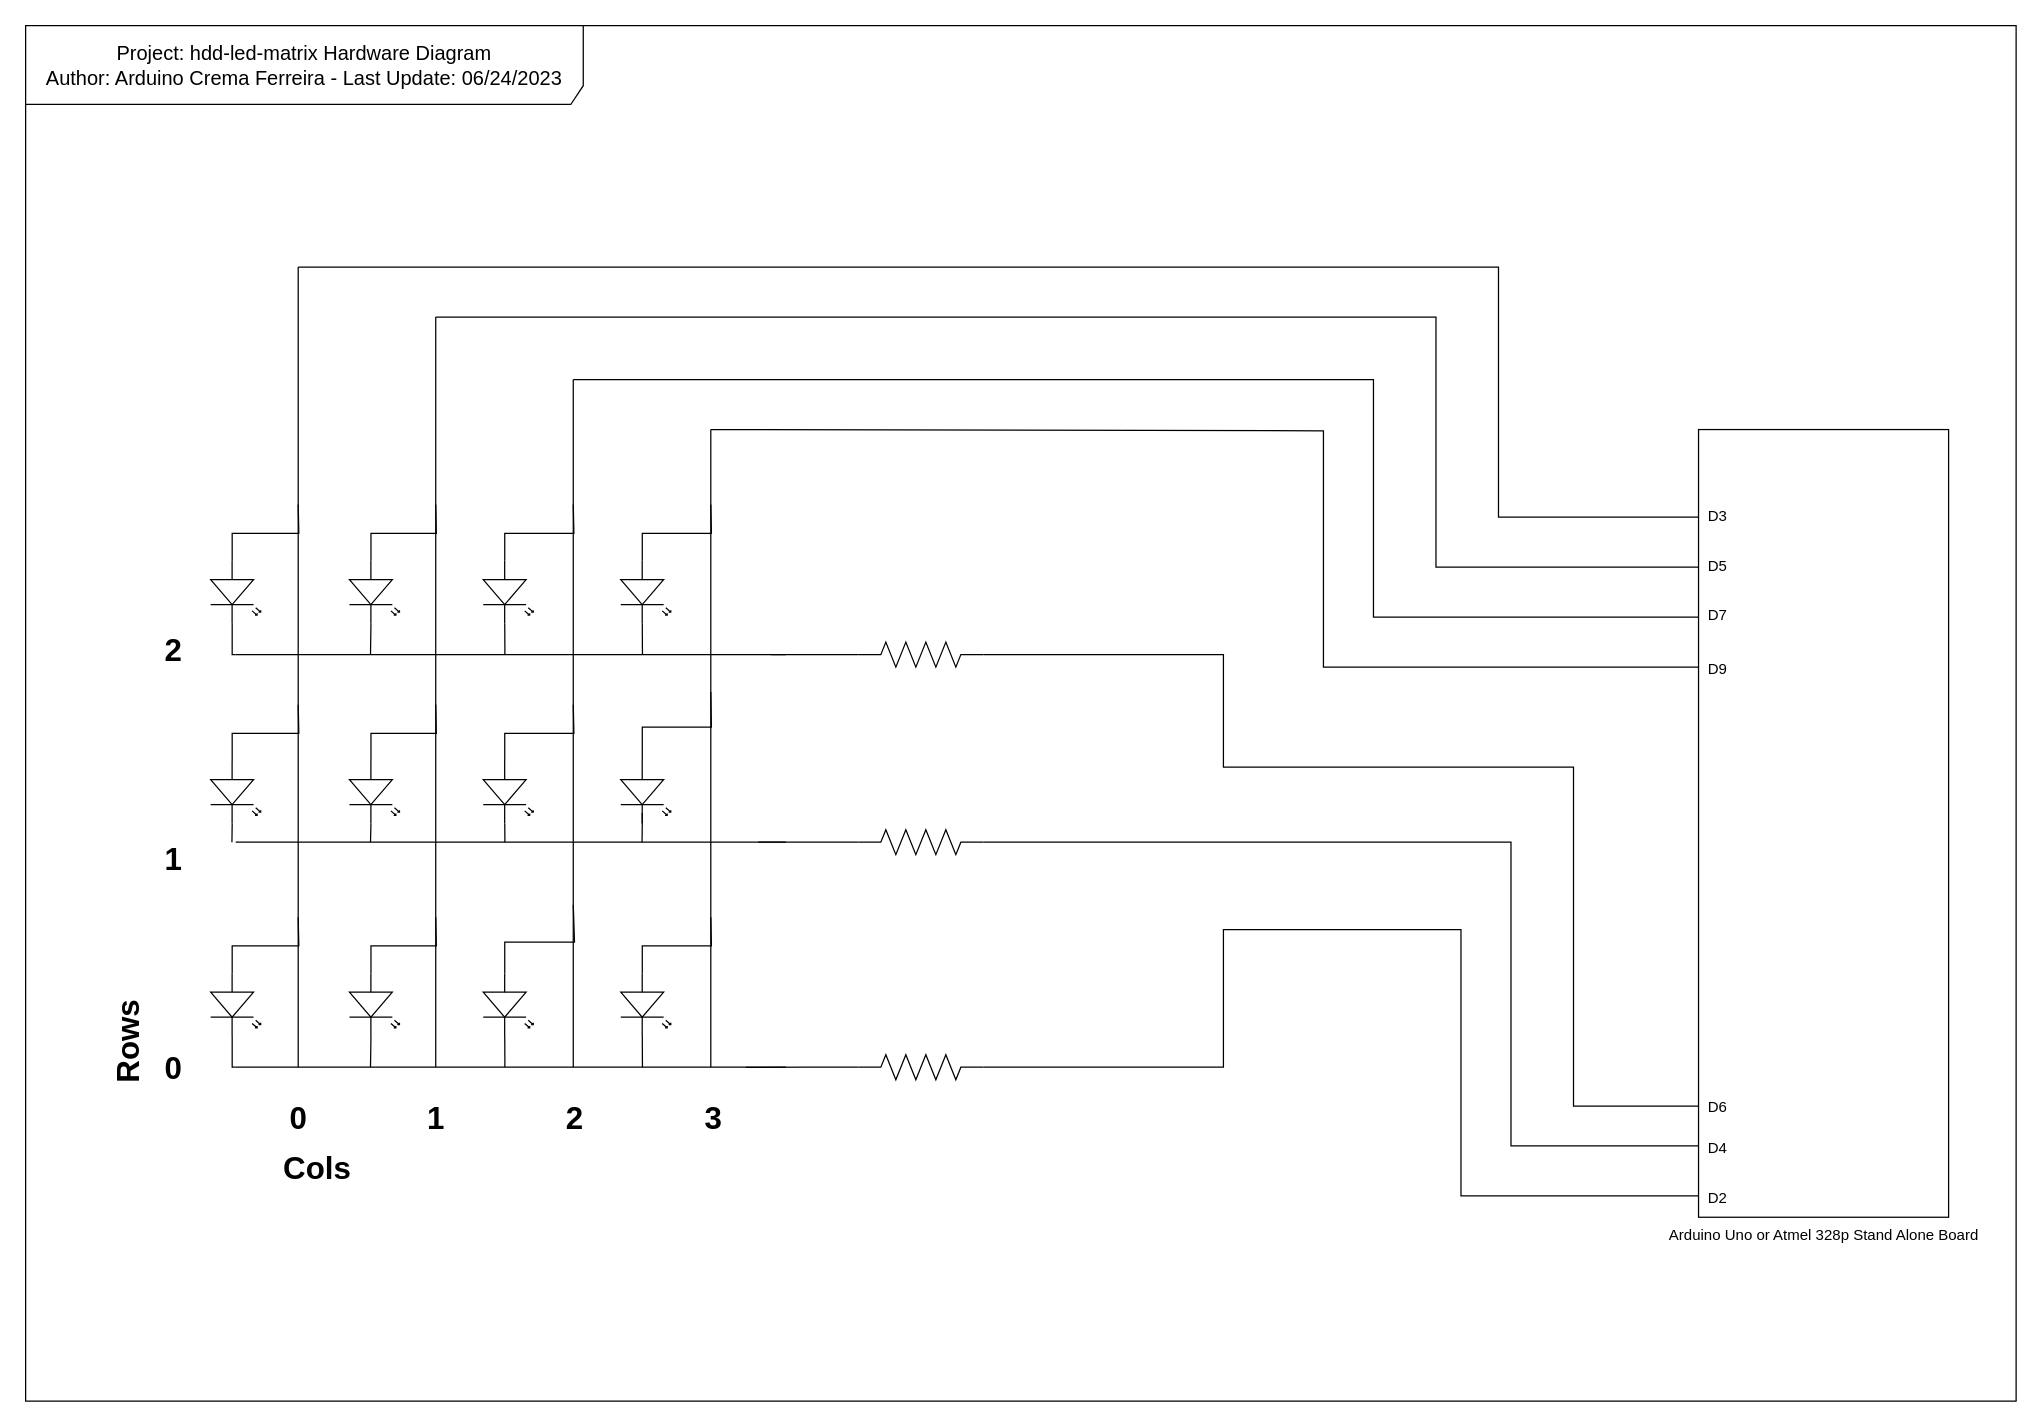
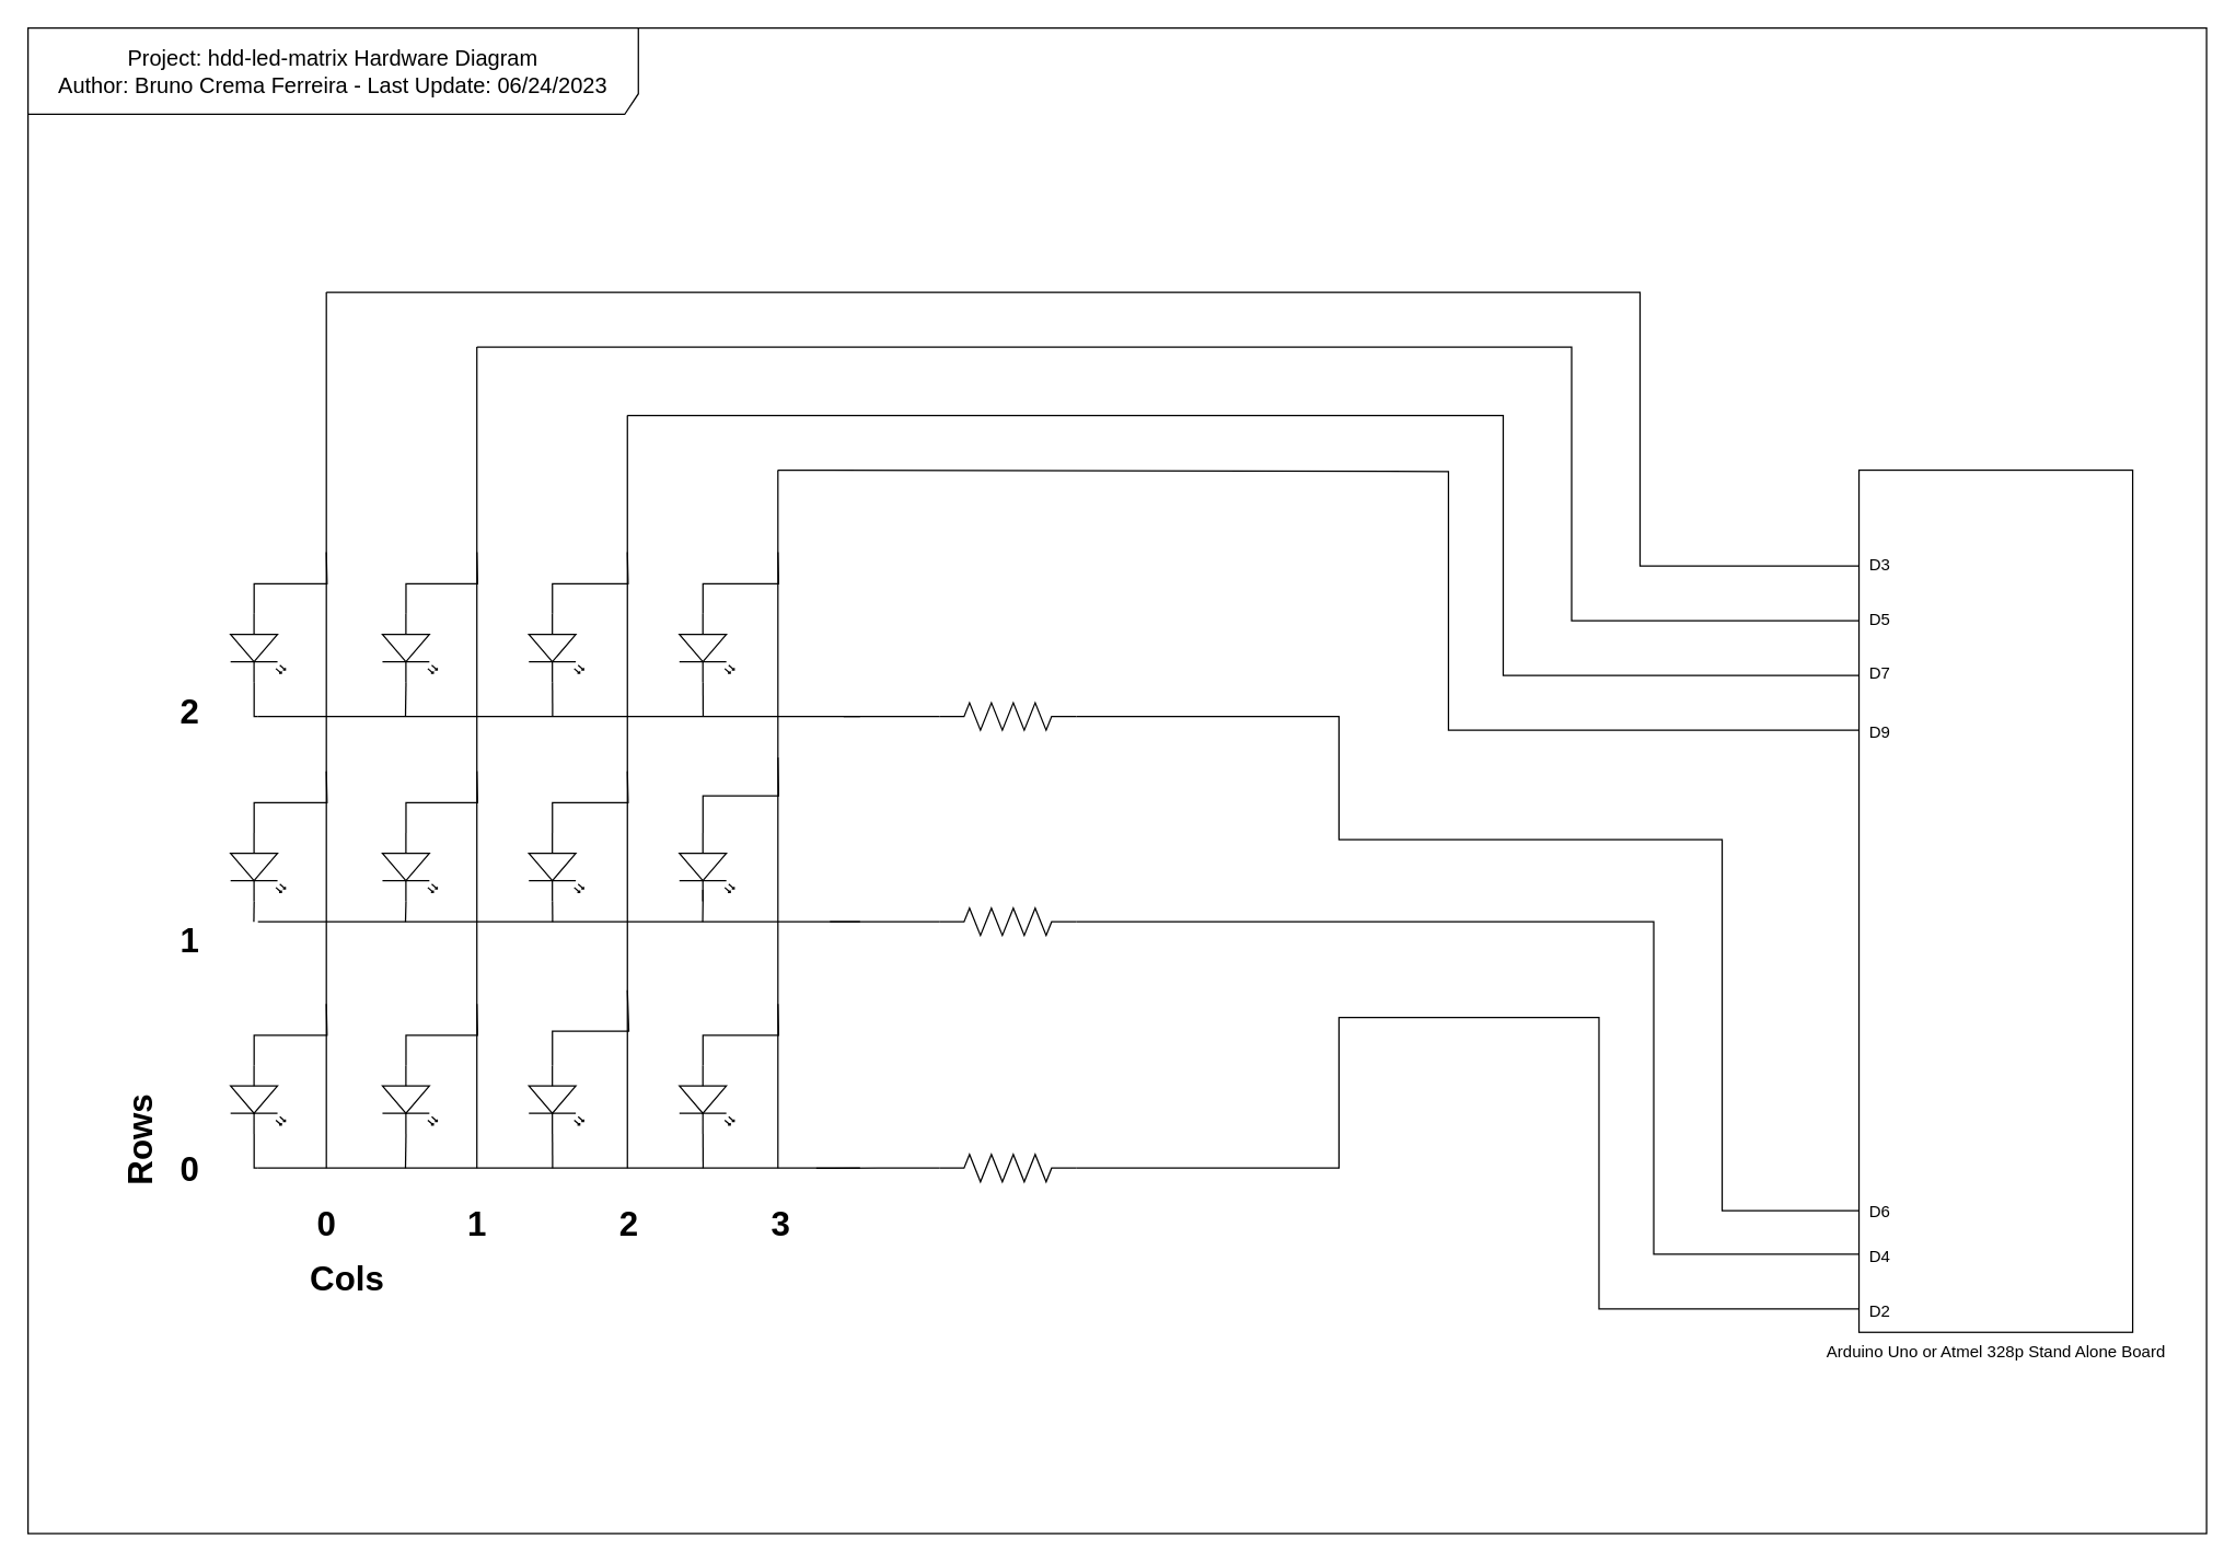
- <mxCell id="76" value="&lt;font style=&quot;font-size: 16px;&quot;&gt;Project: hdd-led-matrix Hardware Diagram&lt;br&gt;Author: Arduino Crema Ferreira - Last Update: 06/24/2023&lt;br&gt;&lt;/font&gt;" style="shape=umlFrame;whiteSpace=wrap;html=1;pointerEvents=0;width=446;height=63;" parent="1" vertex="1"><mxGeometry x="20" y="20" width="1592" height="1100" as="geometry" /></mxCell>
+ <mxCell id="76" value="&lt;font style=&quot;font-size: 16px;&quot;&gt;Project: hdd-led-matrix Hardware Diagram&lt;br&gt;Author: Bruno Crema Ferreira - Last Update: 06/24/2023&lt;br&gt;&lt;/font&gt;" style="shape=umlFrame;whiteSpace=wrap;html=1;pointerEvents=0;width=446;height=63;" parent="1" vertex="1"><mxGeometry x="20" y="20" width="1592" height="1100" as="geometry" /></mxCell>
